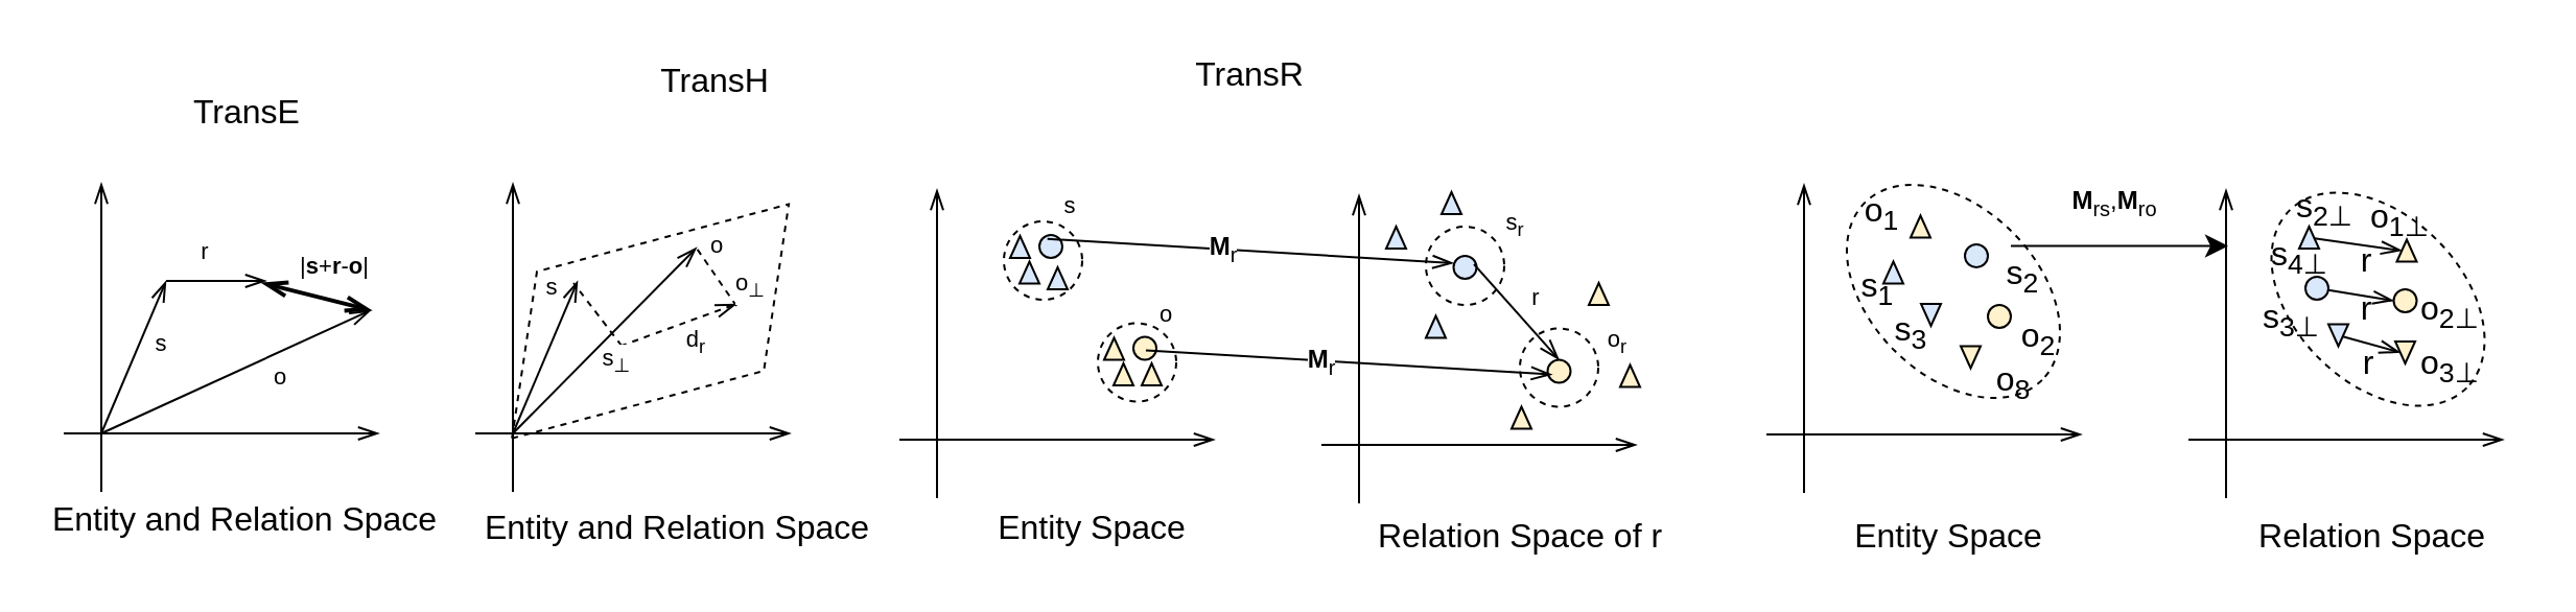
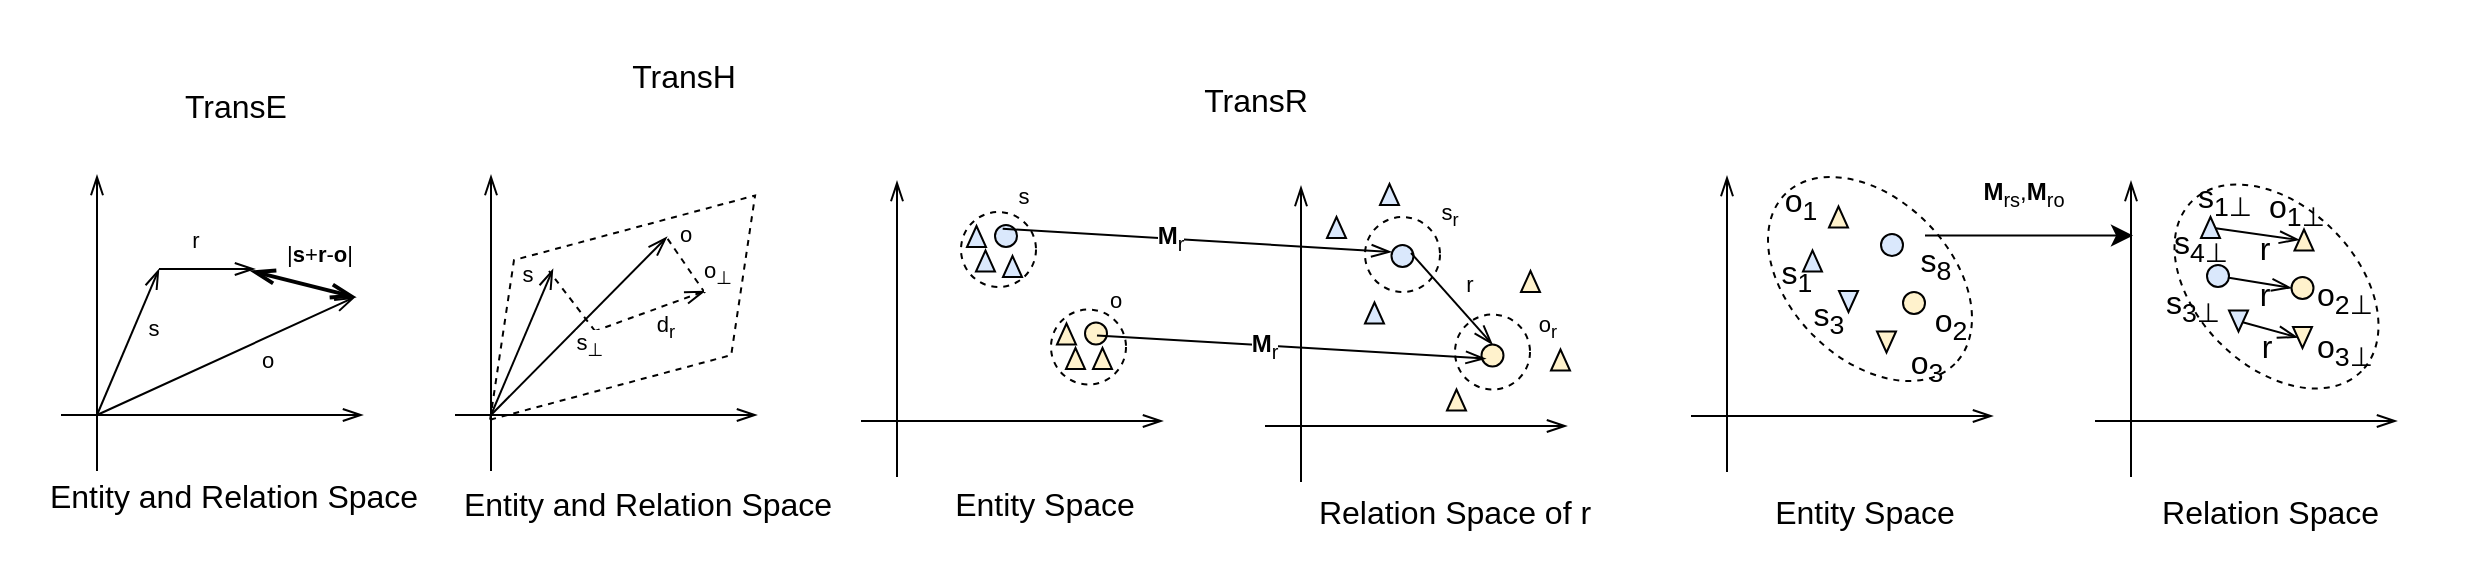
- <mxCell id="68" value="TransR" style="text;html=1;align=center;verticalAlign=middle;whiteSpace=wrap;rounded=0;fontSize=16;" vertex="1" parent="1"><mxGeometry x="501.25" y="20" width="194" height="30" as="geometry" /></mxCell>
+ <mxCell id="68" value="TransR" style="text;html=1;align=center;verticalAlign=middle;whiteSpace=wrap;rounded=0;fontSize=16;" vertex="1" parent="1"><mxGeometry x="531.25" y="35" width="194" height="30" as="geometry" /></mxCell>
- <mxCell id="100" value="s&lt;sub&gt;2&lt;span style=&quot;font-size: 13.333px;&quot;&gt;⊥&lt;/span&gt;&lt;/sub&gt;" style="text;html=1;align=center;verticalAlign=middle;whiteSpace=wrap;rounded=0;fontSize=16;" vertex="1" parent="1"><mxGeometry x="1090" y="87.75" width="45" height="24.25" as="geometry" /></mxCell>
+ <mxCell id="100" value="s&lt;sub&gt;1&lt;span style=&quot;font-size: 13.333px;&quot;&gt;⊥&lt;/span&gt;&lt;/sub&gt;" style="text;html=1;align=center;verticalAlign=middle;whiteSpace=wrap;rounded=0;fontSize=16;" vertex="1" parent="1"><mxGeometry x="1090" y="87.75" width="45" height="24.25" as="geometry" /></mxCell>
- <mxCell id="85" value="s&lt;sub&gt;2&lt;/sub&gt;" style="text;html=1;align=center;verticalAlign=middle;whiteSpace=wrap;rounded=0;fontSize=16;" vertex="1" parent="1"><mxGeometry x="951" y="122" width="33.5" height="19.75" as="geometry" /></mxCell>
+ <mxCell id="85" value="s&lt;sub&gt;8&lt;/sub&gt;" style="text;html=1;align=center;verticalAlign=middle;whiteSpace=wrap;rounded=0;fontSize=16;" vertex="1" parent="1"><mxGeometry x="951" y="122" width="33.5" height="19.75" as="geometry" /></mxCell>
- <mxCell id="89" value="o&lt;sub&gt;8&lt;/sub&gt;" style="text;html=1;align=center;verticalAlign=middle;whiteSpace=wrap;rounded=0;fontSize=16;" vertex="1" parent="1"><mxGeometry x="947.5" y="173.25" width="30.5" height="18.5" as="geometry" /></mxCell>
+ <mxCell id="89" value="o&lt;sub&gt;3&lt;/sub&gt;" style="text;html=1;align=center;verticalAlign=middle;whiteSpace=wrap;rounded=0;fontSize=16;" vertex="1" parent="1"><mxGeometry x="947.5" y="173.25" width="30.5" height="18.5" as="geometry" /></mxCell>
